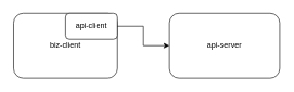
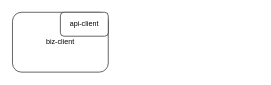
- <mxCell id="6" value="" style="edgeStyle=orthogonalEdgeStyle;rounded=0;orthogonalLoop=1;jettySize=auto;html=1;" edge="1" parent="1" source="5" target="2"><mxGeometry relative="1" as="geometry" /></mxCell>
- <mxCell id="2" value="api-server" style="rounded=1;whiteSpace=wrap;html=1;" vertex="1" parent="1"><mxGeometry x="260" y="20" width="170" height="100" as="geometry" /></mxCell>
